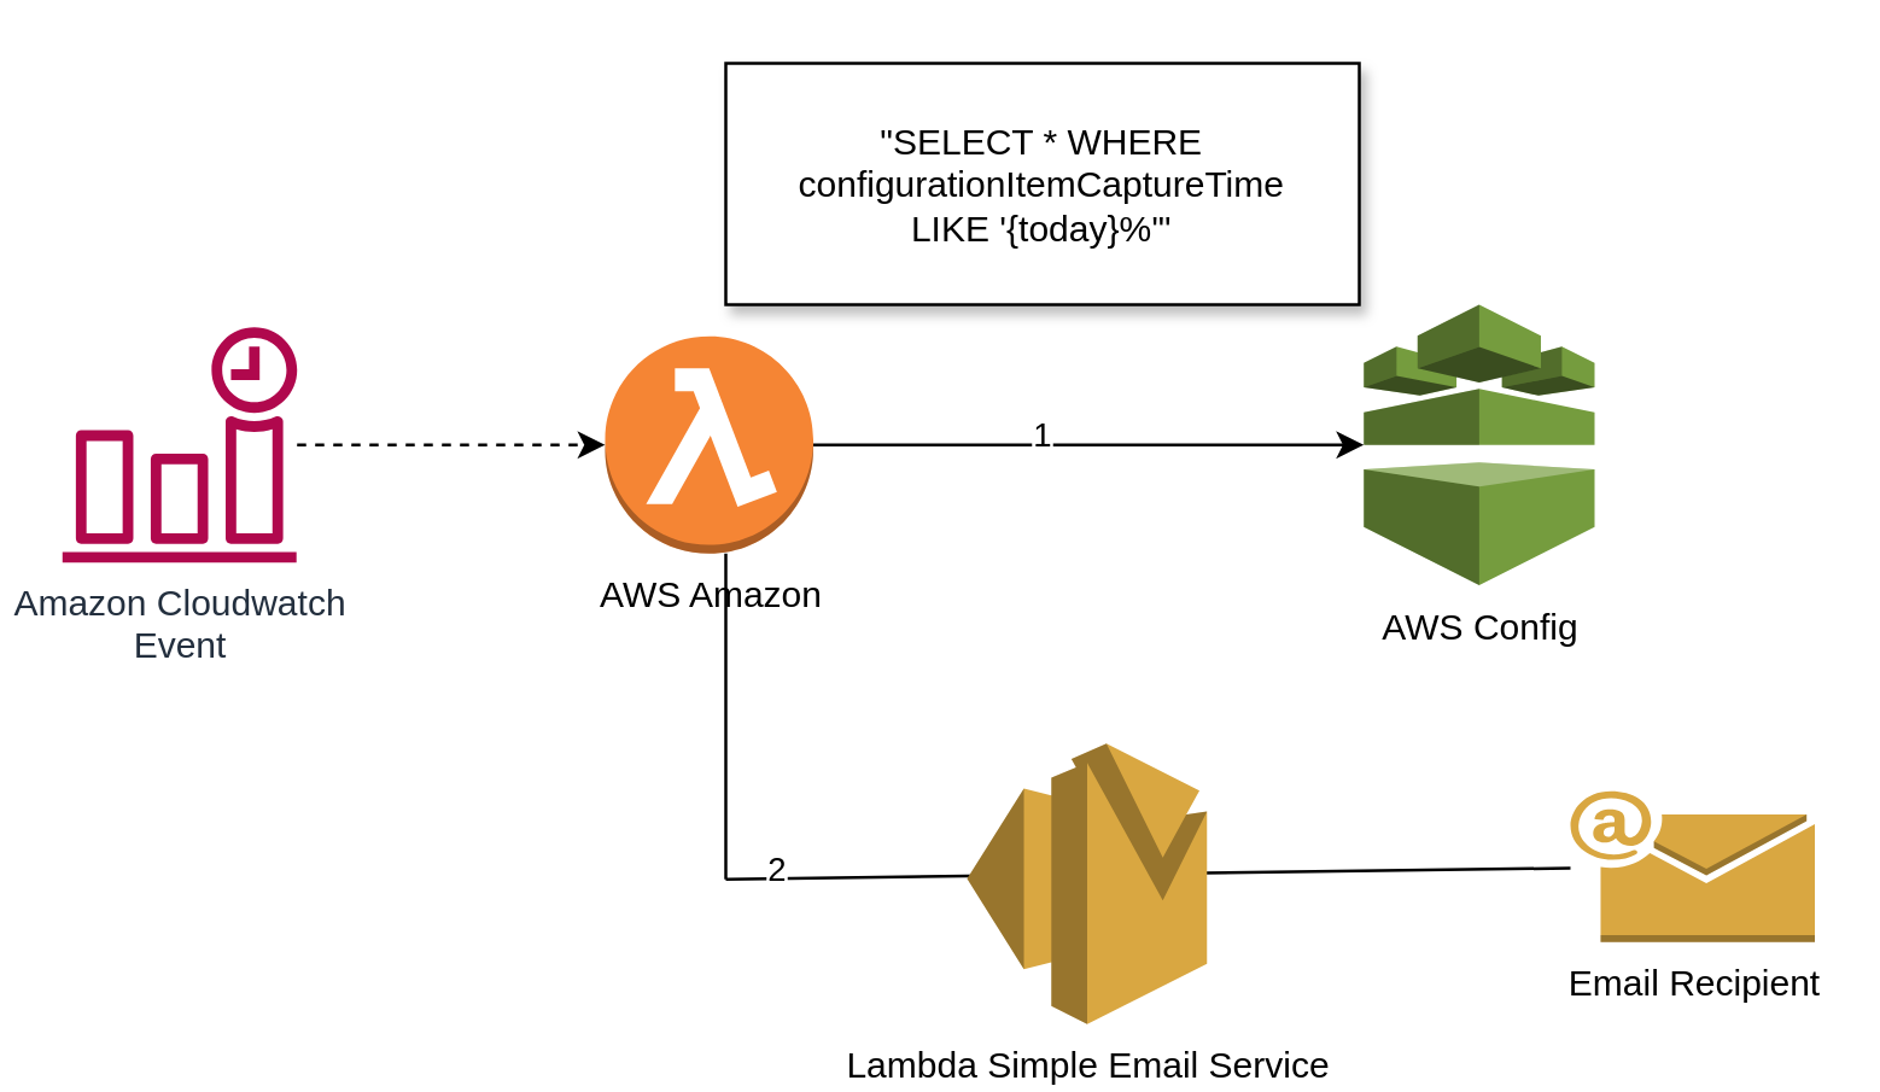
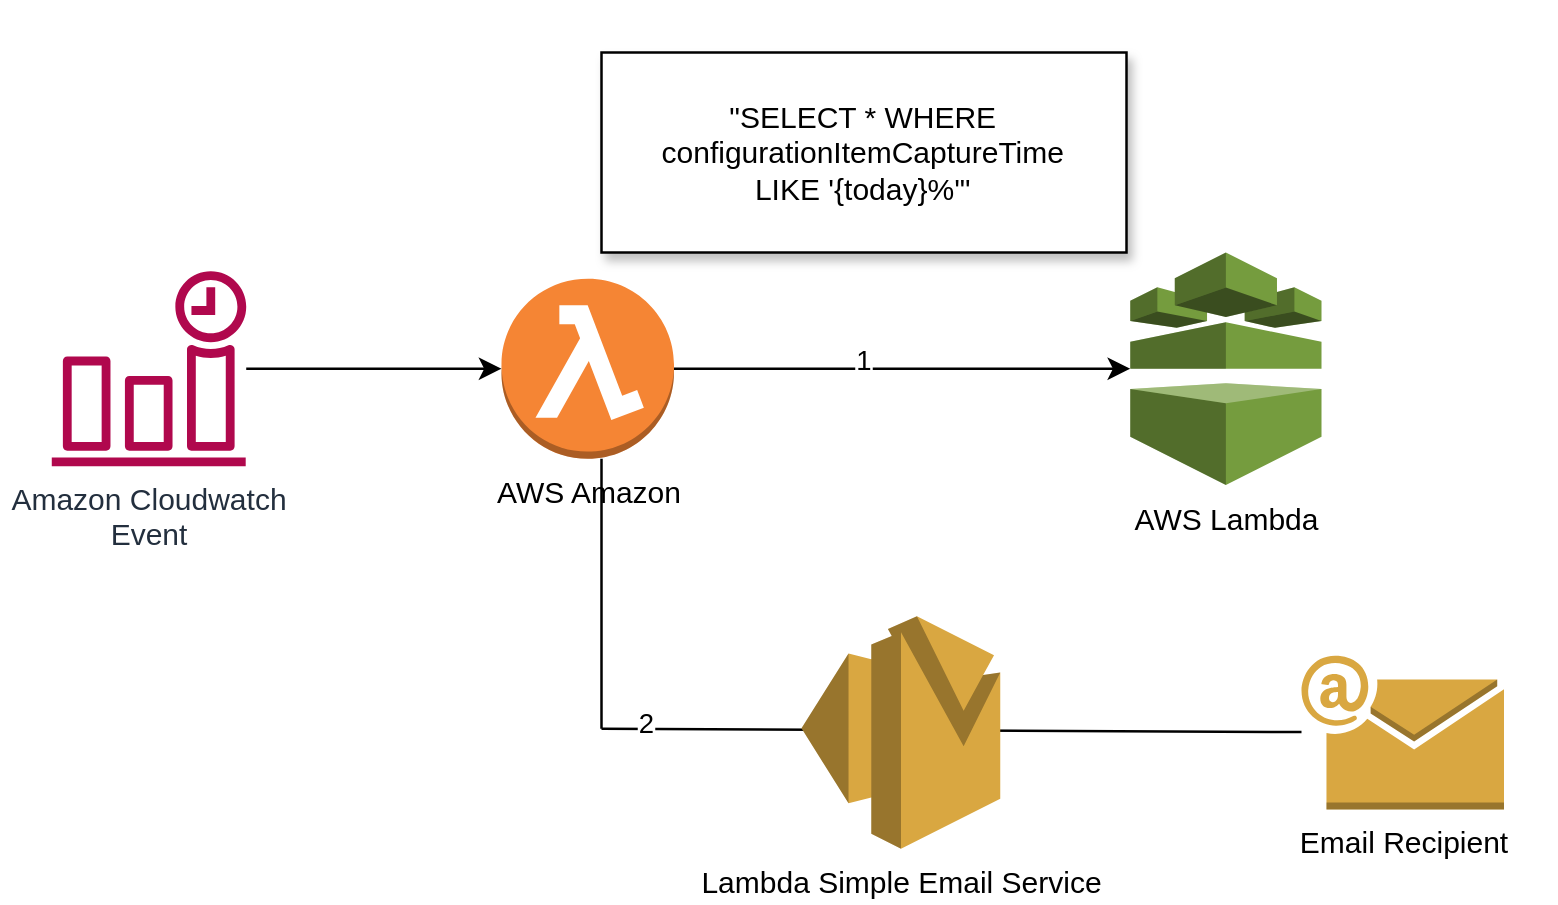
- <mxCell id="6" style="edgeStyle=orthogonalEdgeStyle;rounded=0;orthogonalLoop=1;jettySize=auto;html=1;entryX=0;entryY=0.5;entryDx=0;entryDy=0;entryPerimeter=0;dashed=1;" edge="1" parent="1" source="7" target="4"><mxGeometry relative="1" as="geometry" /></mxCell>
+ <mxCell id="6" style="edgeStyle=orthogonalEdgeStyle;rounded=0;orthogonalLoop=1;jettySize=auto;html=1;entryX=0;entryY=0.5;entryDx=0;entryDy=0;entryPerimeter=0;" edge="1" parent="1" source="7" target="4"><mxGeometry relative="1" as="geometry" /></mxCell>
- <mxCell id="5" value="AWS Config" style="outlineConnect=0;dashed=0;verticalLabelPosition=bottom;verticalAlign=top;align=center;html=1;shape=mxgraph.aws3.config;fillColor=#759C3E;gradientColor=none;" vertex="1" parent="1"><mxGeometry x="451.5" y="100.5" width="76.5" height="93" as="geometry" /></mxCell>
+ <mxCell id="5" value="AWS Lambda" style="outlineConnect=0;dashed=0;verticalLabelPosition=bottom;verticalAlign=top;align=center;html=1;shape=mxgraph.aws3.config;fillColor=#759C3E;gradientColor=none;" vertex="1" parent="1"><mxGeometry x="451.5" y="100.5" width="76.5" height="93" as="geometry" /></mxCell>
- <mxCell id="8" value="Email Recipient" style="outlineConnect=0;dashed=0;verticalLabelPosition=bottom;verticalAlign=top;align=center;html=1;shape=mxgraph.aws3.email;fillColor=#D9A741;gradientColor=none;" vertex="1" parent="1"><mxGeometry x="520" y="261.75" width="81" height="50" as="geometry" /></mxCell>
+ <mxCell id="8" value="Email Recipient" style="outlineConnect=0;dashed=0;verticalLabelPosition=bottom;verticalAlign=top;align=center;html=1;shape=mxgraph.aws3.email;fillColor=#D9A741;gradientColor=none;" vertex="1" parent="1"><mxGeometry x="520" y="261.75" width="81" height="61.5" as="geometry" /></mxCell>
